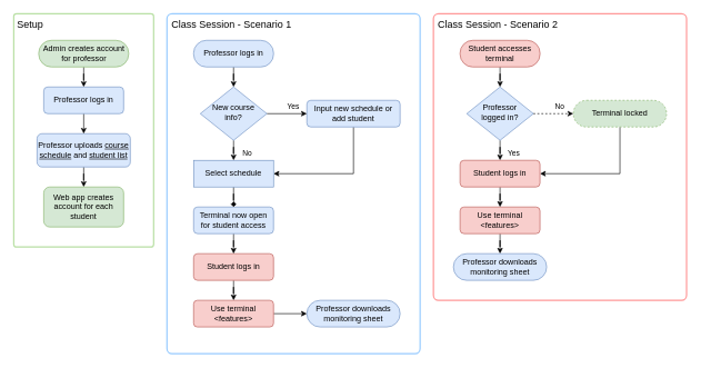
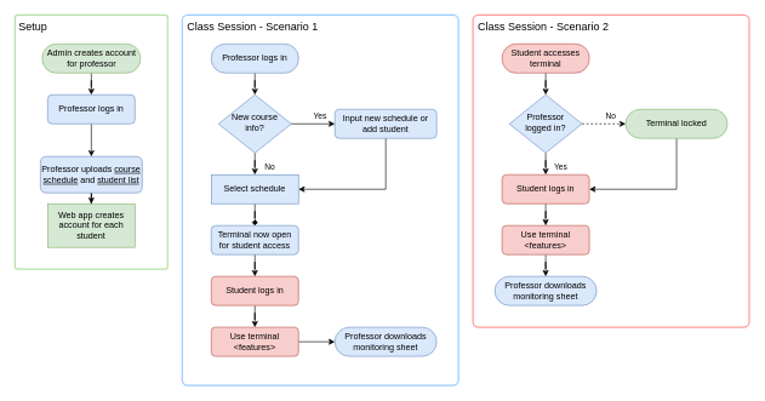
- <mxCell id="33" value="Terminal locked" style="rounded=1;whiteSpace=wrap;html=1;fontSize=12;glass=0;strokeWidth=1;shadow=0;fillColor=#d5e8d4;strokeColor=#82b366;arcSize=50;dashed=1;" vertex="1" parent="1"><mxGeometry x="860" y="150" width="140" height="40" as="geometry" /></mxCell>
+ <mxCell id="33" value="Terminal locked" style="rounded=1;whiteSpace=wrap;html=1;fontSize=12;glass=0;strokeWidth=1;shadow=0;fillColor=#d5e8d4;strokeColor=#82b366;arcSize=50;" vertex="1" parent="1"><mxGeometry x="860" y="150" width="140" height="40" as="geometry" /></mxCell>
- <mxCell id="15" value="Professor uploads&amp;nbsp;&lt;u&gt;course schedule&lt;/u&gt; and &lt;u&gt;student list&lt;/u&gt;" style="rounded=1;whiteSpace=wrap;html=1;fontSize=12;glass=0;strokeWidth=1;shadow=0;fillColor=#dae8fc;strokeColor=#6c8ebf;" vertex="1" parent="1"><mxGeometry x="55" y="200" width="140" height="50" as="geometry" /></mxCell>
+ <mxCell id="15" value="Professor uploads&amp;nbsp;&lt;u&gt;course schedule&lt;/u&gt; and &lt;u&gt;student list&lt;/u&gt;" style="rounded=1;whiteSpace=wrap;html=1;fontSize=12;glass=0;strokeWidth=1;shadow=0;fillColor=#dae8fc;strokeColor=#6c8ebf;" vertex="1" parent="1"><mxGeometry x="55" y="215" width="140" height="50" as="geometry" /></mxCell>
- <mxCell id="29" value="Web app creates account for each student" style="rounded=1;whiteSpace=wrap;html=1;fontSize=12;glass=0;strokeWidth=1;shadow=0;fillColor=#d5e8d4;strokeColor=#82b366;" vertex="1" parent="1"><mxGeometry x="65" y="280" width="120" height="60" as="geometry" /></mxCell>
+ <mxCell id="29" value="Web app creates account for each student" style="whiteSpace=wrap;html=1;fontSize=12;glass=0;strokeWidth=1;shadow=0;fillColor=#d5e8d4;strokeColor=#82b366;rounded=0;" vertex="1" parent="1"><mxGeometry x="65" y="280" width="120" height="60" as="geometry" /></mxCell>
